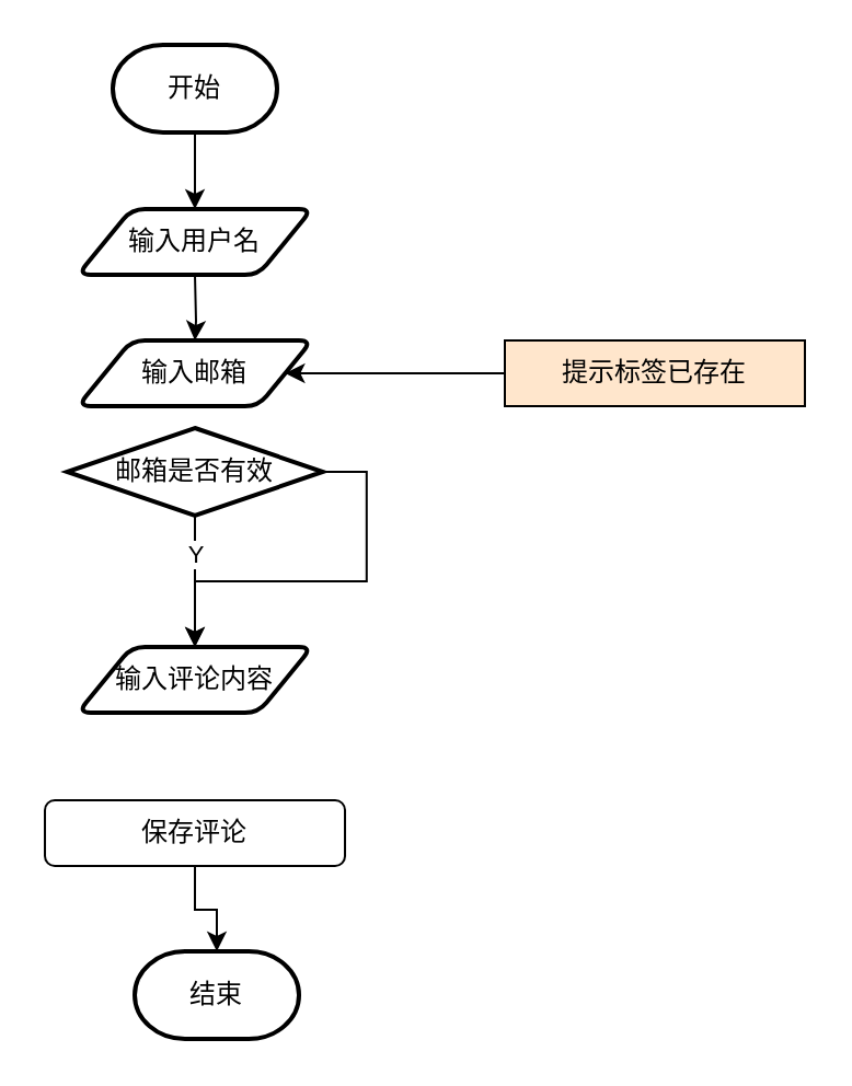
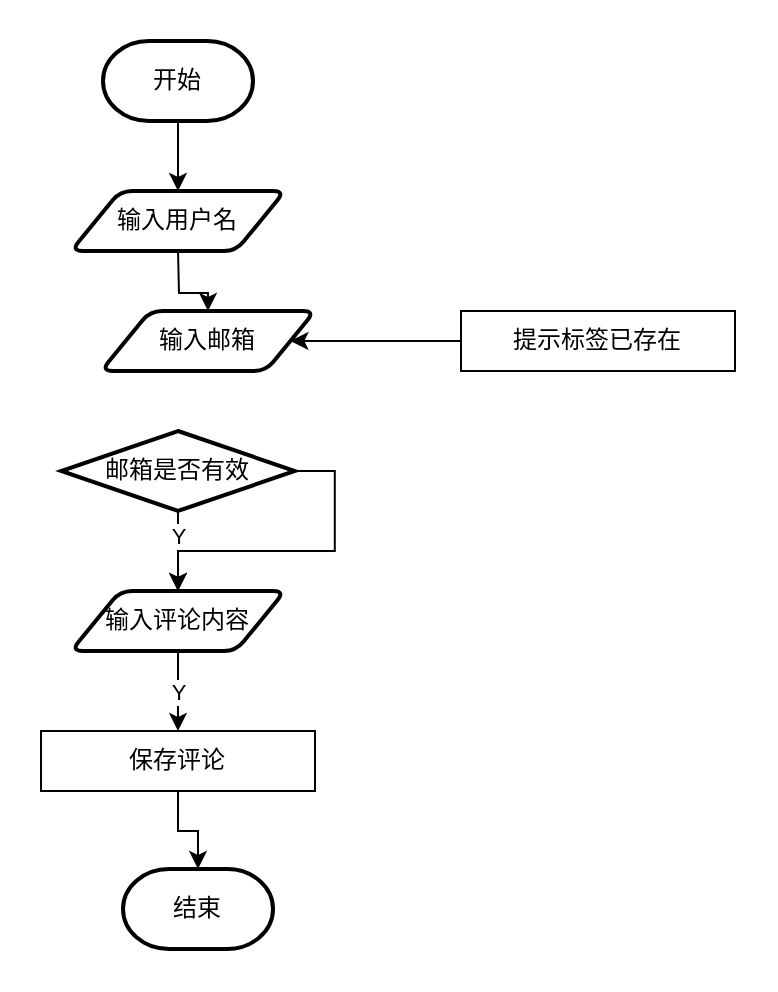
- <mxCell id="5" value="输入邮箱" style="shape=parallelogram;html=1;strokeWidth=2;perimeter=parallelogramPerimeter;whiteSpace=wrap;rounded=1;arcSize=12;size=0.23;" vertex="1" parent="1"><mxGeometry x="35" y="155" width="107" height="30" as="geometry" /></mxCell>
+ <mxCell id="5" value="输入邮箱" style="shape=parallelogram;html=1;strokeWidth=2;perimeter=parallelogramPerimeter;whiteSpace=wrap;rounded=1;arcSize=12;size=0.23;" vertex="1" parent="1"><mxGeometry x="50" y="155" width="107" height="30" as="geometry" /></mxCell>
- <mxCell id="15" value="提示标签已存在" style="rounded=0;whiteSpace=wrap;html=1;fillColor=#ffe6cc;" vertex="1" parent="1"><mxGeometry x="230" y="155" width="137" height="30" as="geometry" /></mxCell>
+ <mxCell id="15" value="提示标签已存在" style="rounded=0;whiteSpace=wrap;html=1;" vertex="1" parent="1"><mxGeometry x="230" y="155" width="137" height="30" as="geometry" /></mxCell>
- <mxCell id="9" value="邮箱是否有效" style="strokeWidth=2;html=1;shape=mxgraph.flowchart.decision;whiteSpace=wrap;" vertex="1" parent="1"><mxGeometry x="30.13" y="195" width="116.75" height="40" as="geometry" /></mxCell>
+ <mxCell id="9" value="邮箱是否有效" style="strokeWidth=2;html=1;shape=mxgraph.flowchart.decision;whiteSpace=wrap;" vertex="1" parent="1"><mxGeometry x="30.13" y="215" width="116.75" height="40" as="geometry" /></mxCell>
+ <mxCell id="10" style="edgeStyle=orthogonalEdgeStyle;rounded=0;orthogonalLoop=1;jettySize=auto;html=1;exitX=0.5;exitY=1;exitDx=0;exitDy=0;" edge="1" parent="1" source="18" target="13"><mxGeometry relative="1" as="geometry"><mxPoint x="88.505" y="335" as="sourcePoint" /></mxGeometry></mxCell>
+ <mxCell id="11" value="Y" style="edgeLabel;html=1;align=center;verticalAlign=middle;resizable=0;points=[];" vertex="1" connectable="0" parent="10"><mxGeometry x="0.28" y="-1" relative="1" as="geometry"><mxPoint x="1" y="-6" as="offset" /></mxGeometry></mxCell>
- <mxCell id="13" value="保存评论" style="whiteSpace=wrap;html=1;rounded=1;" vertex="1" parent="1"><mxGeometry x="20.01" y="365" width="137" height="30" as="geometry" /></mxCell>
+ <mxCell id="13" value="保存评论" style="rounded=0;whiteSpace=wrap;html=1;" vertex="1" parent="1"><mxGeometry x="20.01" y="365" width="137" height="30" as="geometry" /></mxCell>
